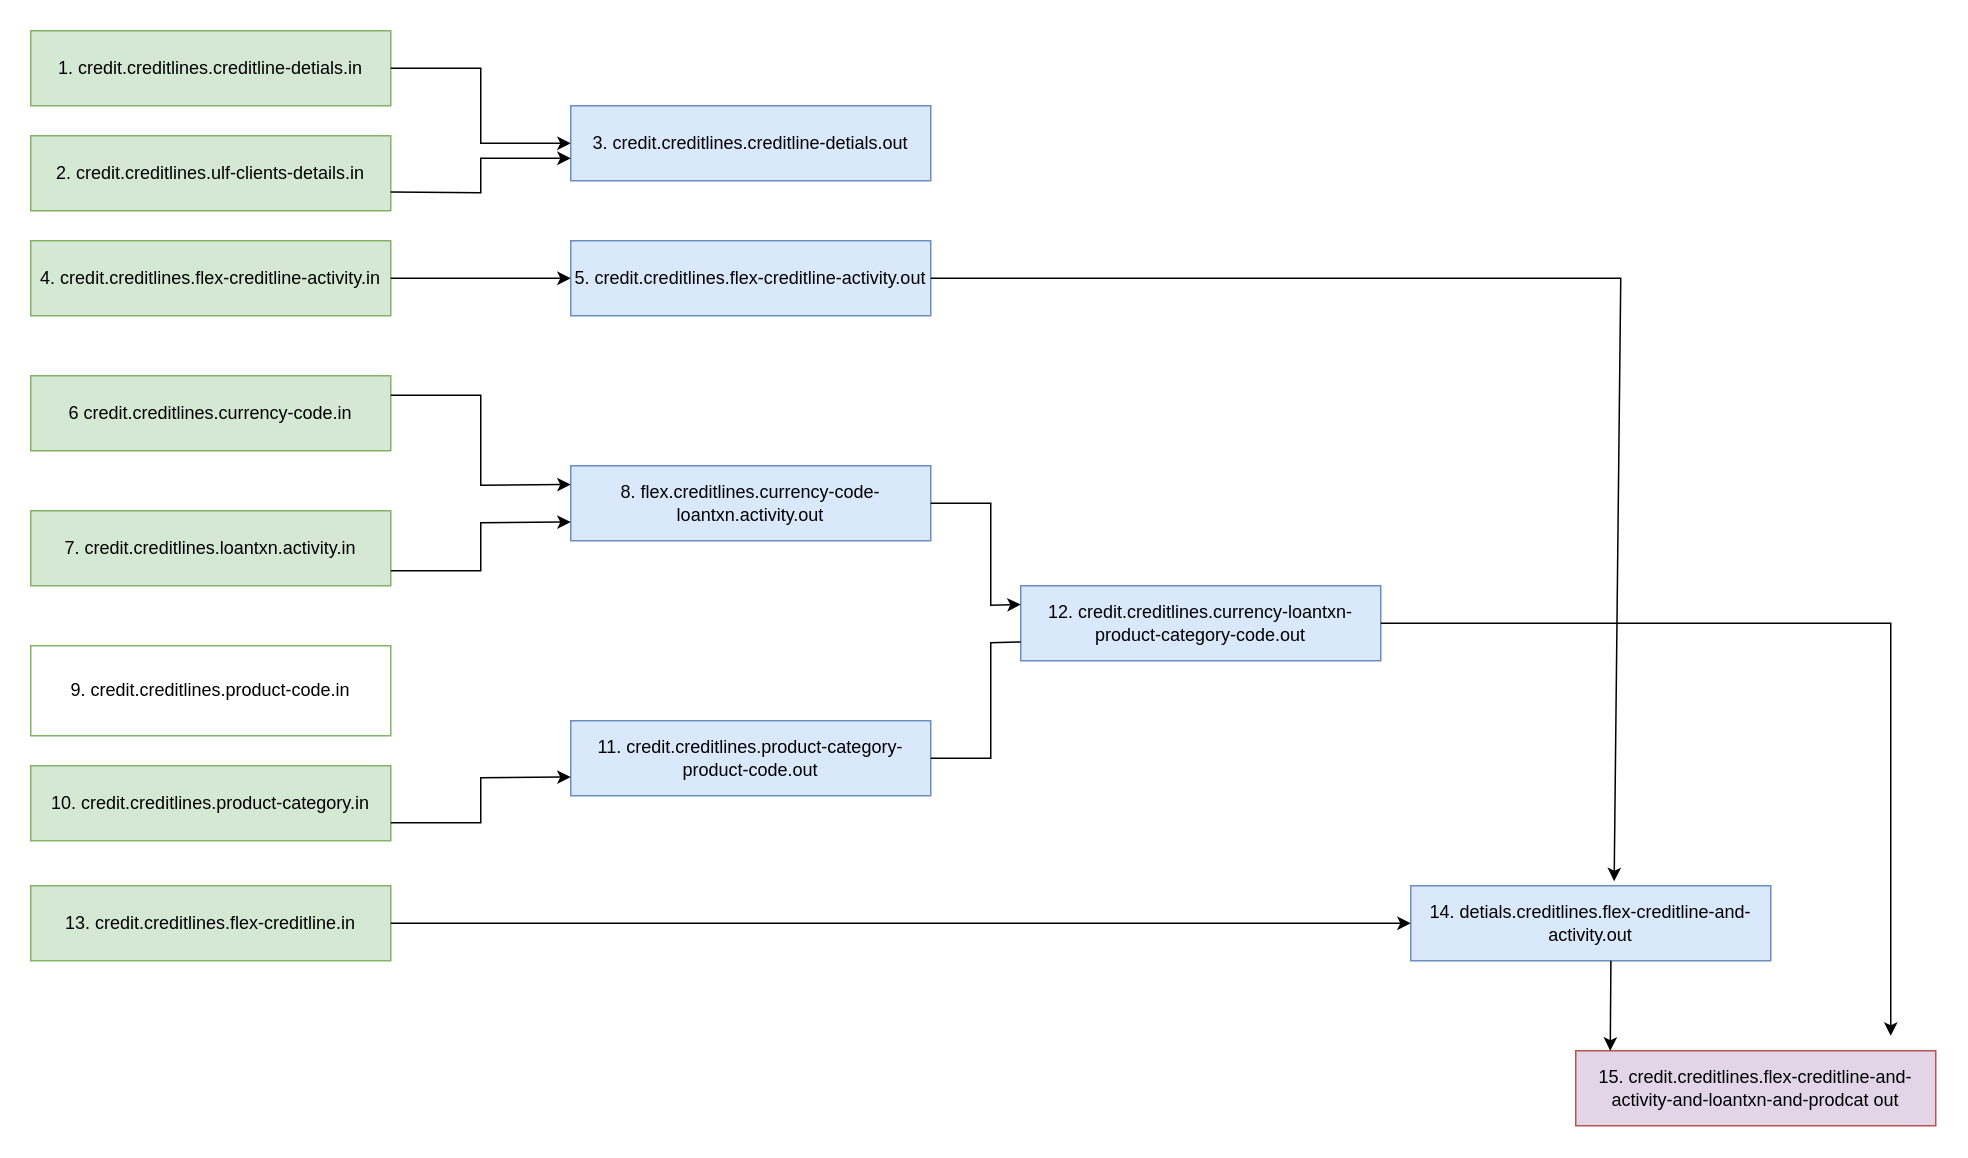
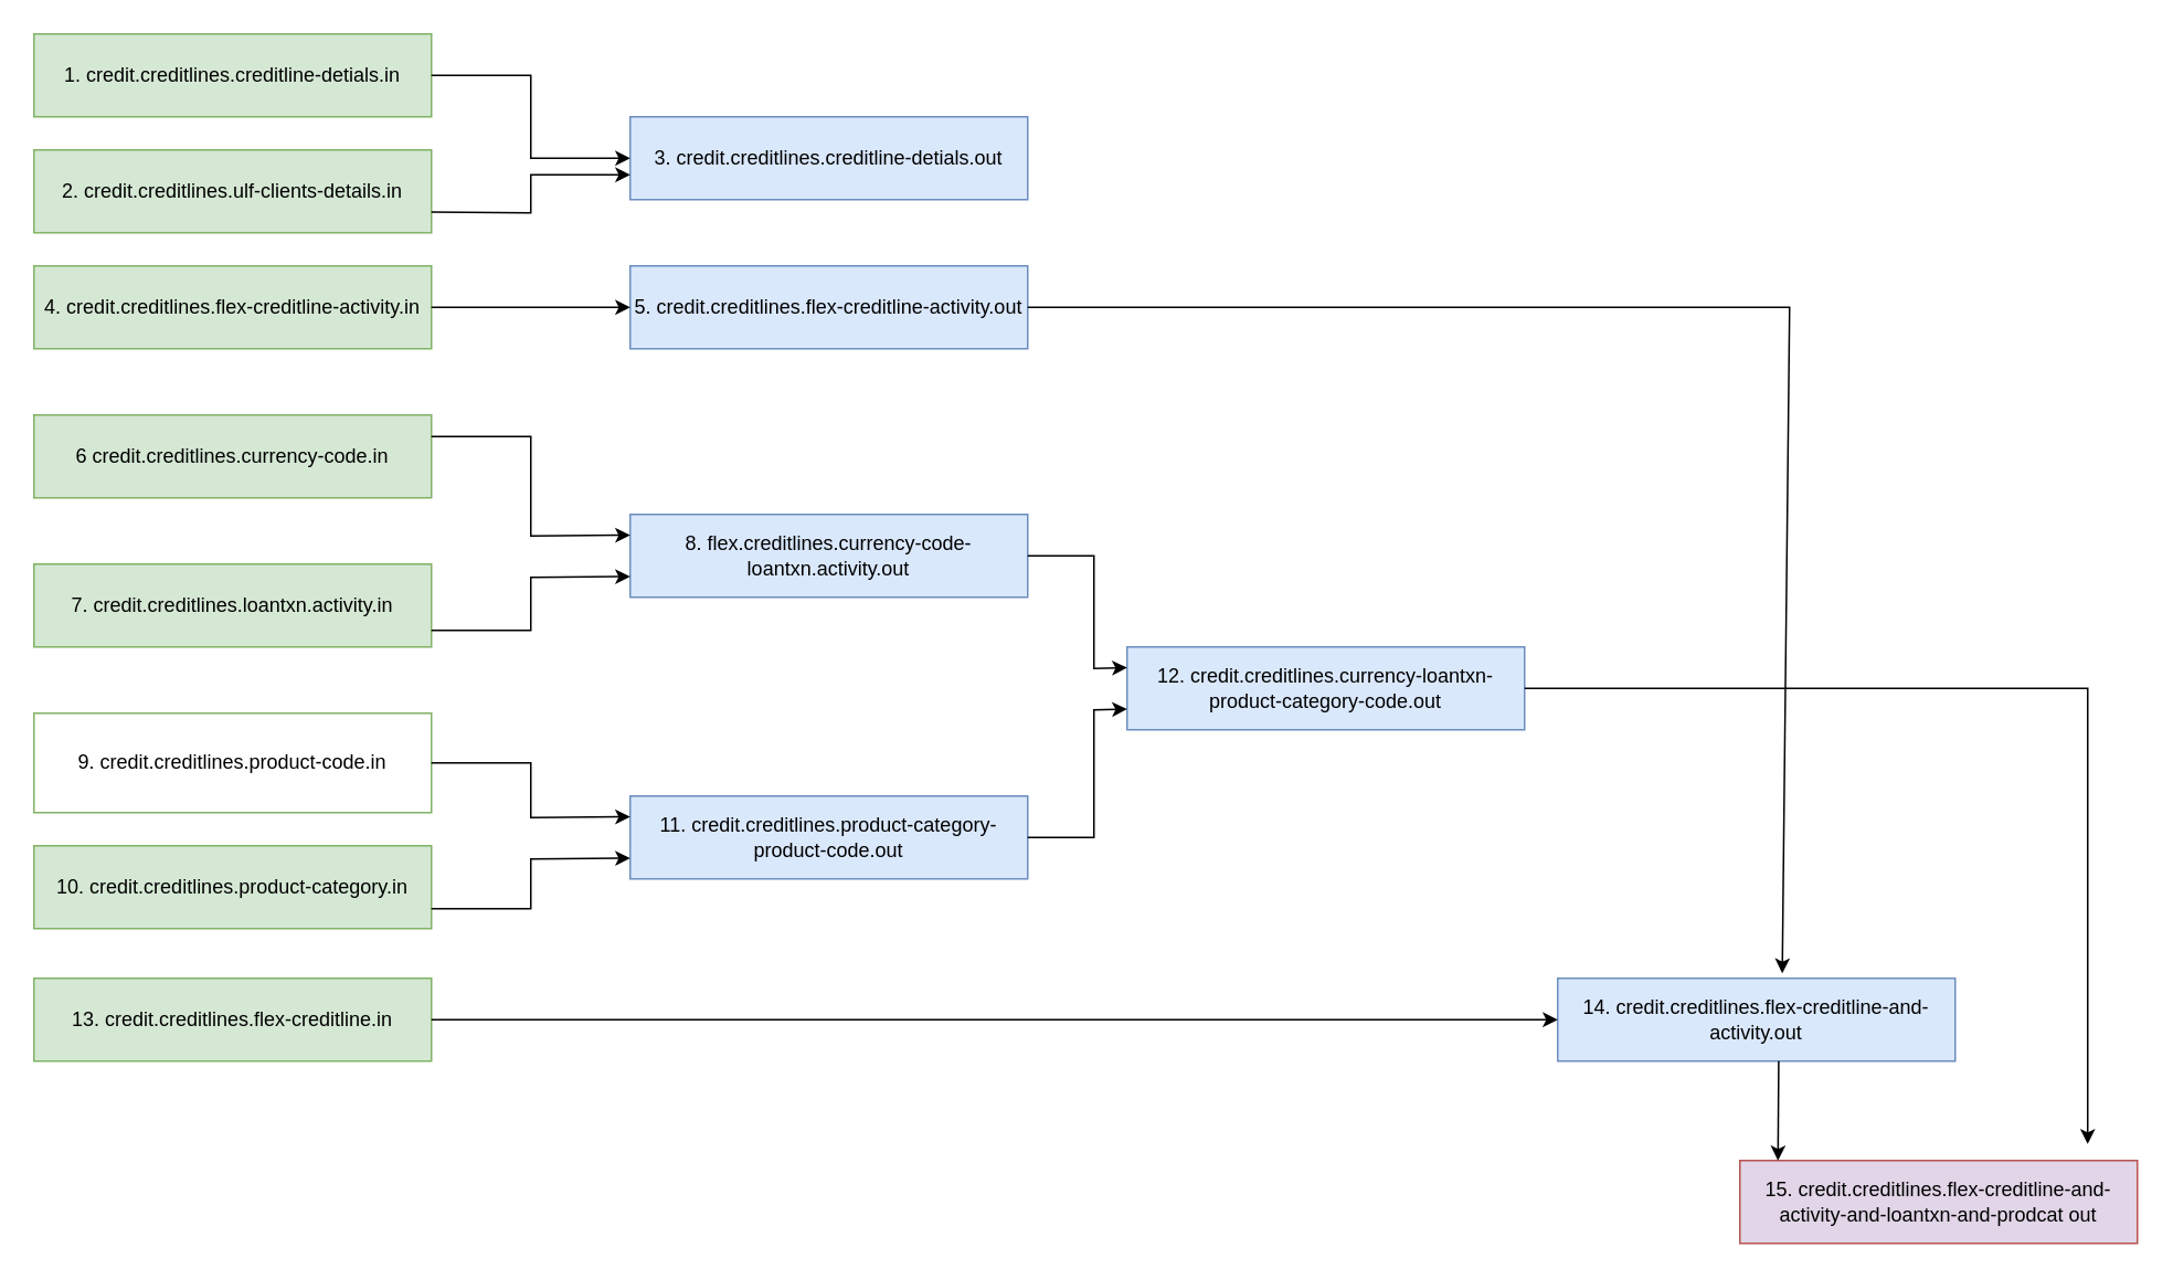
- <mxCell id="22" value="" style="endArrow=none;html=1;rounded=0;entryX=0;entryY=0.75;entryDx=0;entryDy=0;exitX=1;exitY=0.5;exitDx=0;exitDy=0;" parent="1" source="12" target="20" edge="1"><mxGeometry width="50" height="50" relative="1" as="geometry"><mxPoint x="580" y="440" as="sourcePoint" /><mxPoint x="630" y="390" as="targetPoint" /><Array as="points"><mxPoint x="660" y="505" /><mxPoint x="660" y="428" /></Array></mxGeometry></mxCell>
+ <mxCell id="22" value="" style="endArrow=classic;html=1;rounded=0;entryX=0;entryY=0.75;entryDx=0;entryDy=0;exitX=1;exitY=0.5;exitDx=0;exitDy=0;" parent="1" source="12" target="20" edge="1"><mxGeometry width="50" height="50" relative="1" as="geometry"><mxPoint x="580" y="440" as="sourcePoint" /><mxPoint x="630" y="390" as="targetPoint" /><Array as="points"><mxPoint x="660" y="505" /><mxPoint x="660" y="428" /></Array></mxGeometry></mxCell>
+ <mxCell id="18" value="" style="endArrow=classic;html=1;rounded=0;entryX=0;entryY=0.25;entryDx=0;entryDy=0;exitX=1;exitY=0.5;exitDx=0;exitDy=0;" parent="1" source="4" target="12" edge="1"><mxGeometry width="50" height="50" relative="1" as="geometry"><mxPoint x="320" y="460" as="sourcePoint" /><mxPoint x="370" y="390" as="targetPoint" /><Array as="points"><mxPoint x="320" y="460" /><mxPoint x="320" y="493" /></Array></mxGeometry></mxCell>
- <mxCell id="24" value="14. detials.creditlines.flex-creditline-and-activity.out" style="rounded=0;whiteSpace=wrap;html=1;fillColor=#dae8fc;strokeColor=#6c8ebf;" parent="1" vertex="1"><mxGeometry x="940" y="590" width="240" height="50" as="geometry" /></mxCell>
+ <mxCell id="24" value="14. credit.creditlines.flex-creditline-and-activity.out" style="rounded=0;whiteSpace=wrap;html=1;fillColor=#dae8fc;strokeColor=#6c8ebf;" parent="1" vertex="1"><mxGeometry x="940" y="590" width="240" height="50" as="geometry" /></mxCell>
